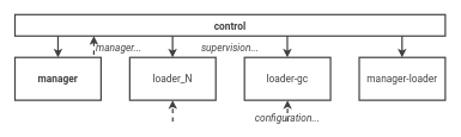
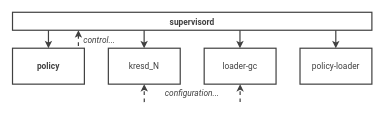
- <mxCell id="6" value="control" style="rounded=0;strokeColor=#404040;fontColor=#404040;fontSize=14;strokeWidth=2;fontFamily=Roboto;fontSource=https%3A%2F%2Ffonts.googleapis.com%2Fcss%3Ffamily%3DRoboto;fillColor=none;fontStyle=1" vertex="1" parent="1"><mxGeometry x="20" y="20" width="600" height="30" as="geometry" /></mxCell>
+ <mxCell id="6" value="supervisord" style="rounded=0;strokeColor=#404040;fontColor=#404040;fontSize=14;strokeWidth=2;fontFamily=Roboto;fontSource=https%3A%2F%2Ffonts.googleapis.com%2Fcss%3Ffamily%3DRoboto;fillColor=none;fontStyle=1" vertex="1" parent="1"><mxGeometry x="20" y="20" width="600" height="30" as="geometry" /></mxCell>
- <mxCell id="16" value="supervision..." style="text;align=center;verticalAlign=middle;resizable=0;points=[];autosize=1;strokeColor=none;fillColor=none;fontColor=#404040;fontStyle=2;fontFamily=Roboto;fontSource=https%3A%2F%2Ffonts.googleapis.com%2Fcss%3Ffamily%3DRoboto;fontSize=14;" vertex="1" parent="1"><mxGeometry x="265" y="50" width="110" height="30" as="geometry" /></mxCell>
- <mxCell id="15" value="manager..." style="text;align=center;verticalAlign=middle;resizable=0;points=[];autosize=1;strokeColor=none;fillColor=none;fontColor=#404040;fontStyle=2;fontFamily=Roboto;fontSource=https%3A%2F%2Ffonts.googleapis.com%2Fcss%3Ffamily%3DRoboto;fontSize=14;" vertex="1" parent="1"><mxGeometry x="125" y="50" width="80" height="30" as="geometry" /></mxCell>
+ <mxCell id="15" value="control..." style="text;align=center;verticalAlign=middle;resizable=0;points=[];autosize=1;strokeColor=none;fillColor=none;fontColor=#404040;fontStyle=2;fontFamily=Roboto;fontSource=https%3A%2F%2Ffonts.googleapis.com%2Fcss%3Ffamily%3DRoboto;fontSize=14;" vertex="1" parent="1"><mxGeometry x="125" y="50" width="80" height="30" as="geometry" /></mxCell>
- <mxCell id="3" value="manager" style="rounded=0;strokeColor=#404040;fontColor=#404040;fontSize=14;strokeWidth=2;fontFamily=Roboto;fontSource=https%3A%2F%2Ffonts.googleapis.com%2Fcss%3Ffamily%3DRoboto;fontStyle=1;fillColor=none;" vertex="1" parent="1"><mxGeometry x="20" y="80" width="120" height="60" as="geometry" /></mxCell>
+ <mxCell id="3" value="policy" style="rounded=0;strokeColor=#404040;fontColor=#404040;fontSize=14;strokeWidth=2;fontFamily=Roboto;fontSource=https%3A%2F%2Ffonts.googleapis.com%2Fcss%3Ffamily%3DRoboto;fontStyle=1;fillColor=none;" vertex="1" parent="1"><mxGeometry x="20" y="80" width="120" height="60" as="geometry" /></mxCell>
- <mxCell id="7" value="loader_N" style="rounded=0;strokeColor=#404040;fontColor=#404040;fontSize=14;strokeWidth=2;fontFamily=Roboto;fontSource=https%3A%2F%2Ffonts.googleapis.com%2Fcss%3Ffamily%3DRoboto;fillColor=none;" vertex="1" parent="1"><mxGeometry x="180" y="80" width="120" height="60" as="geometry" /></mxCell>
+ <mxCell id="7" value="kresd_N" style="rounded=0;strokeColor=#404040;fontColor=#404040;fontSize=14;strokeWidth=2;fontFamily=Roboto;fontSource=https%3A%2F%2Ffonts.googleapis.com%2Fcss%3Ffamily%3DRoboto;fillColor=none;" vertex="1" parent="1"><mxGeometry x="180" y="80" width="120" height="60" as="geometry" /></mxCell>
- <mxCell id="5" value="manager-loader" style="rounded=0;strokeColor=#404040;fontColor=#404040;fontSize=14;strokeWidth=2;fontFamily=Roboto;fontSource=https%3A%2F%2Ffonts.googleapis.com%2Fcss%3Ffamily%3DRoboto;fillColor=none;" vertex="1" parent="1"><mxGeometry x="500" y="80" width="120" height="60" as="geometry" /></mxCell>
+ <mxCell id="5" value="policy-loader" style="rounded=0;strokeColor=#404040;fontColor=#404040;fontSize=14;strokeWidth=2;fontFamily=Roboto;fontSource=https%3A%2F%2Ffonts.googleapis.com%2Fcss%3Ffamily%3DRoboto;fillColor=none;" vertex="1" parent="1"><mxGeometry x="500" y="80" width="120" height="60" as="geometry" /></mxCell>
- <mxCell id="14" value="configuration..." style="text;align=center;verticalAlign=middle;resizable=0;points=[];autosize=1;strokeColor=none;fillColor=none;fontColor=#404040;fontStyle=2;fontFamily=Roboto;fontSource=https%3A%2F%2Ffonts.googleapis.com%2Fcss%3Ffamily%3DRoboto;fontSize=14;" vertex="1" parent="1"><mxGeometry x="340" y="150" width="120" height="30" as="geometry" /></mxCell>
+ <mxCell id="14" value="configuration..." style="text;align=center;verticalAlign=middle;resizable=0;points=[];autosize=1;strokeColor=none;fillColor=none;fontColor=#404040;fontStyle=2;fontFamily=Roboto;fontSource=https%3A%2F%2Ffonts.googleapis.com%2Fcss%3Ffamily%3DRoboto;fontSize=14;" vertex="1" parent="1"><mxGeometry x="260" y="140" width="120" height="30" as="geometry" /></mxCell>
